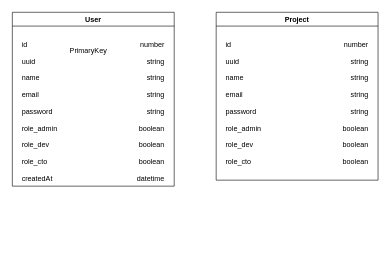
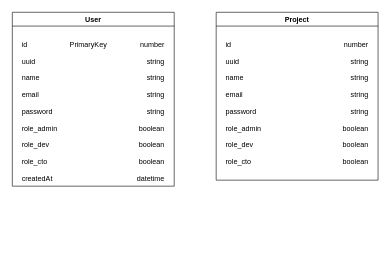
- <mxCell id="5" value="PrimaryKey&#10;           " style="text;strokeColor=none;fillColor=none;align=left;verticalAlign=top;spacingLeft=4;spacingRight=4;overflow=hidden;rotatable=0;points=[[0,0.5],[1,0.5]];portConstraint=eastwest;" vertex="1" parent="1"><mxGeometry x="110" y="70" width="80" height="220" as="geometry" /></mxCell>
+ <mxCell id="5" value="PrimaryKey&#10;           " style="text;strokeColor=none;fillColor=none;align=left;verticalAlign=top;spacingLeft=4;spacingRight=4;overflow=hidden;rotatable=0;points=[[0,0.5],[1,0.5]];portConstraint=eastwest;" vertex="1" parent="1"><mxGeometry x="110" y="60" width="80" height="220" as="geometry" /></mxCell>
